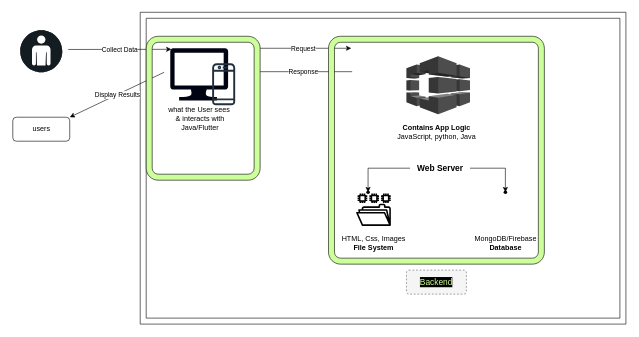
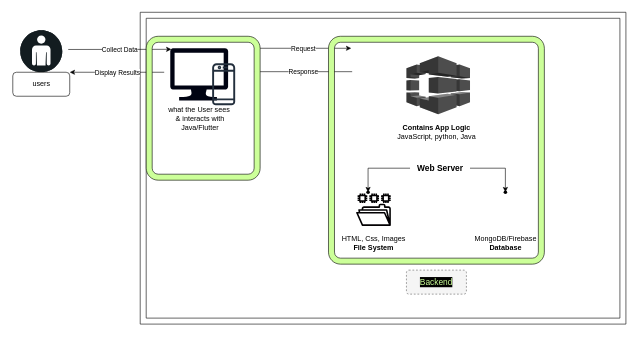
- <mxCell id="3" value="users" style="rounded=1;whiteSpace=wrap;html=1;" parent="1" vertex="1"><mxGeometry x="20.5" y="195" width="95" height="40" as="geometry" /></mxCell>
+ <mxCell id="3" value="users" style="rounded=1;whiteSpace=wrap;html=1;" parent="1" vertex="1"><mxGeometry x="20.5" y="120" width="95" height="40" as="geometry" /></mxCell>
